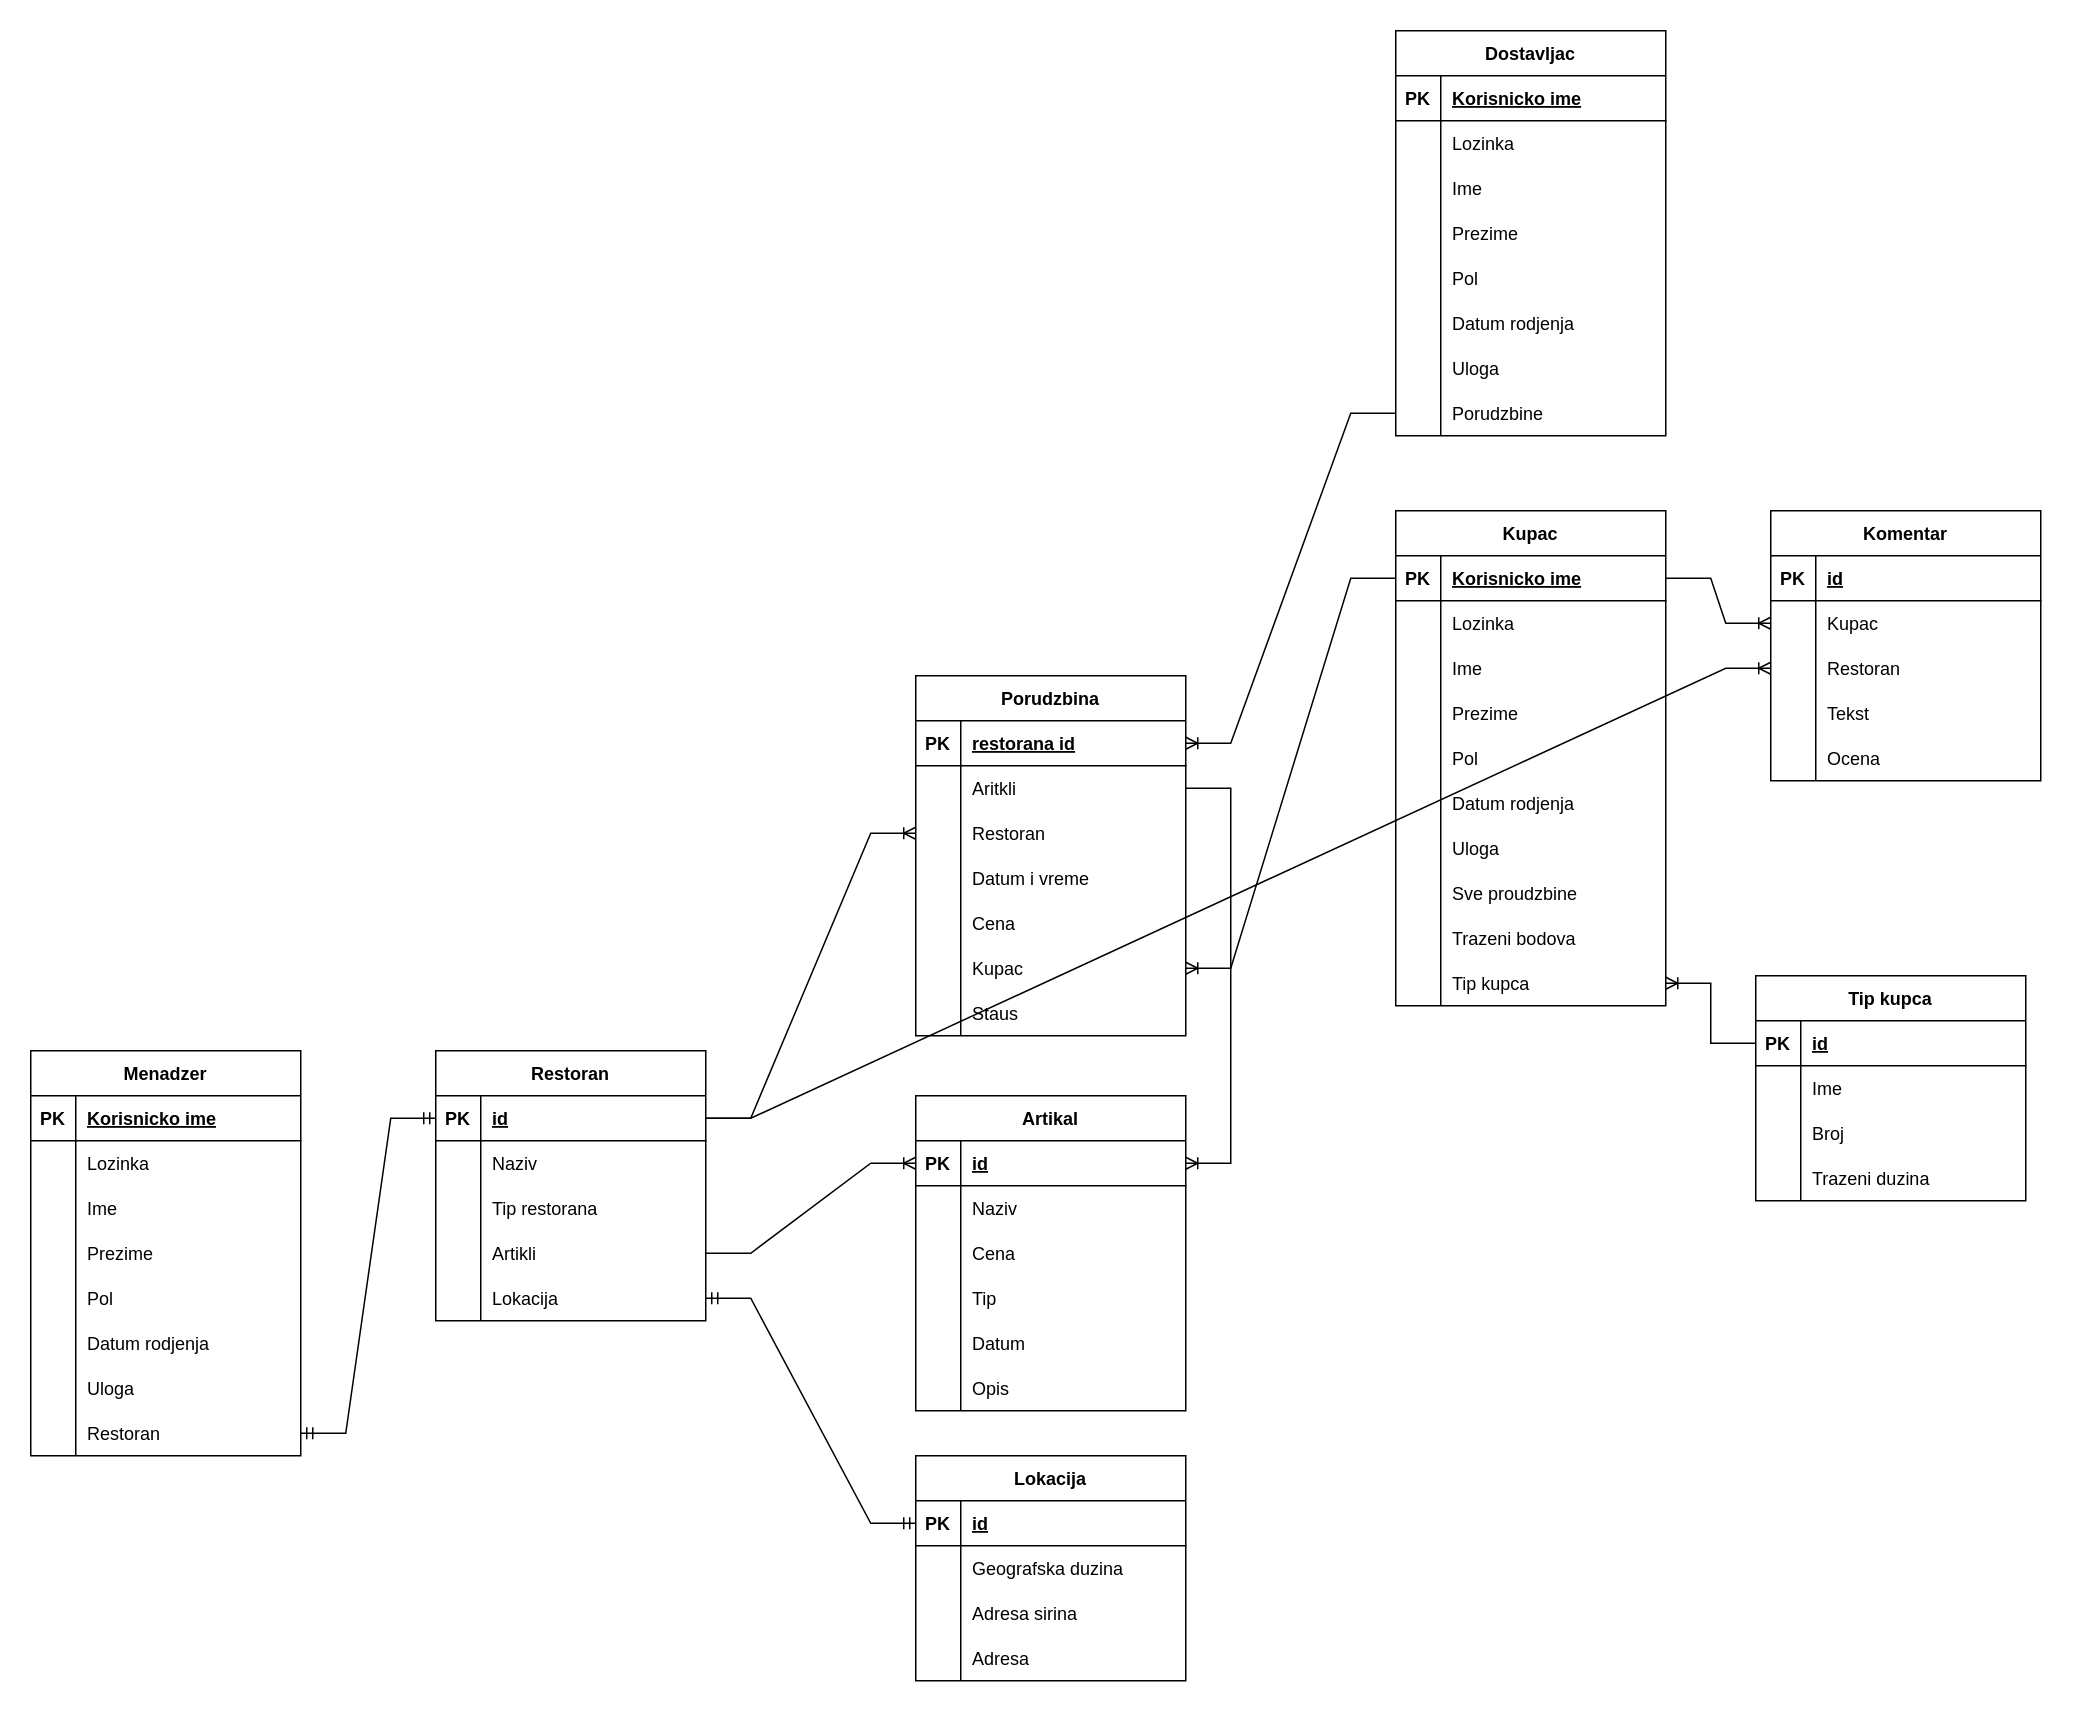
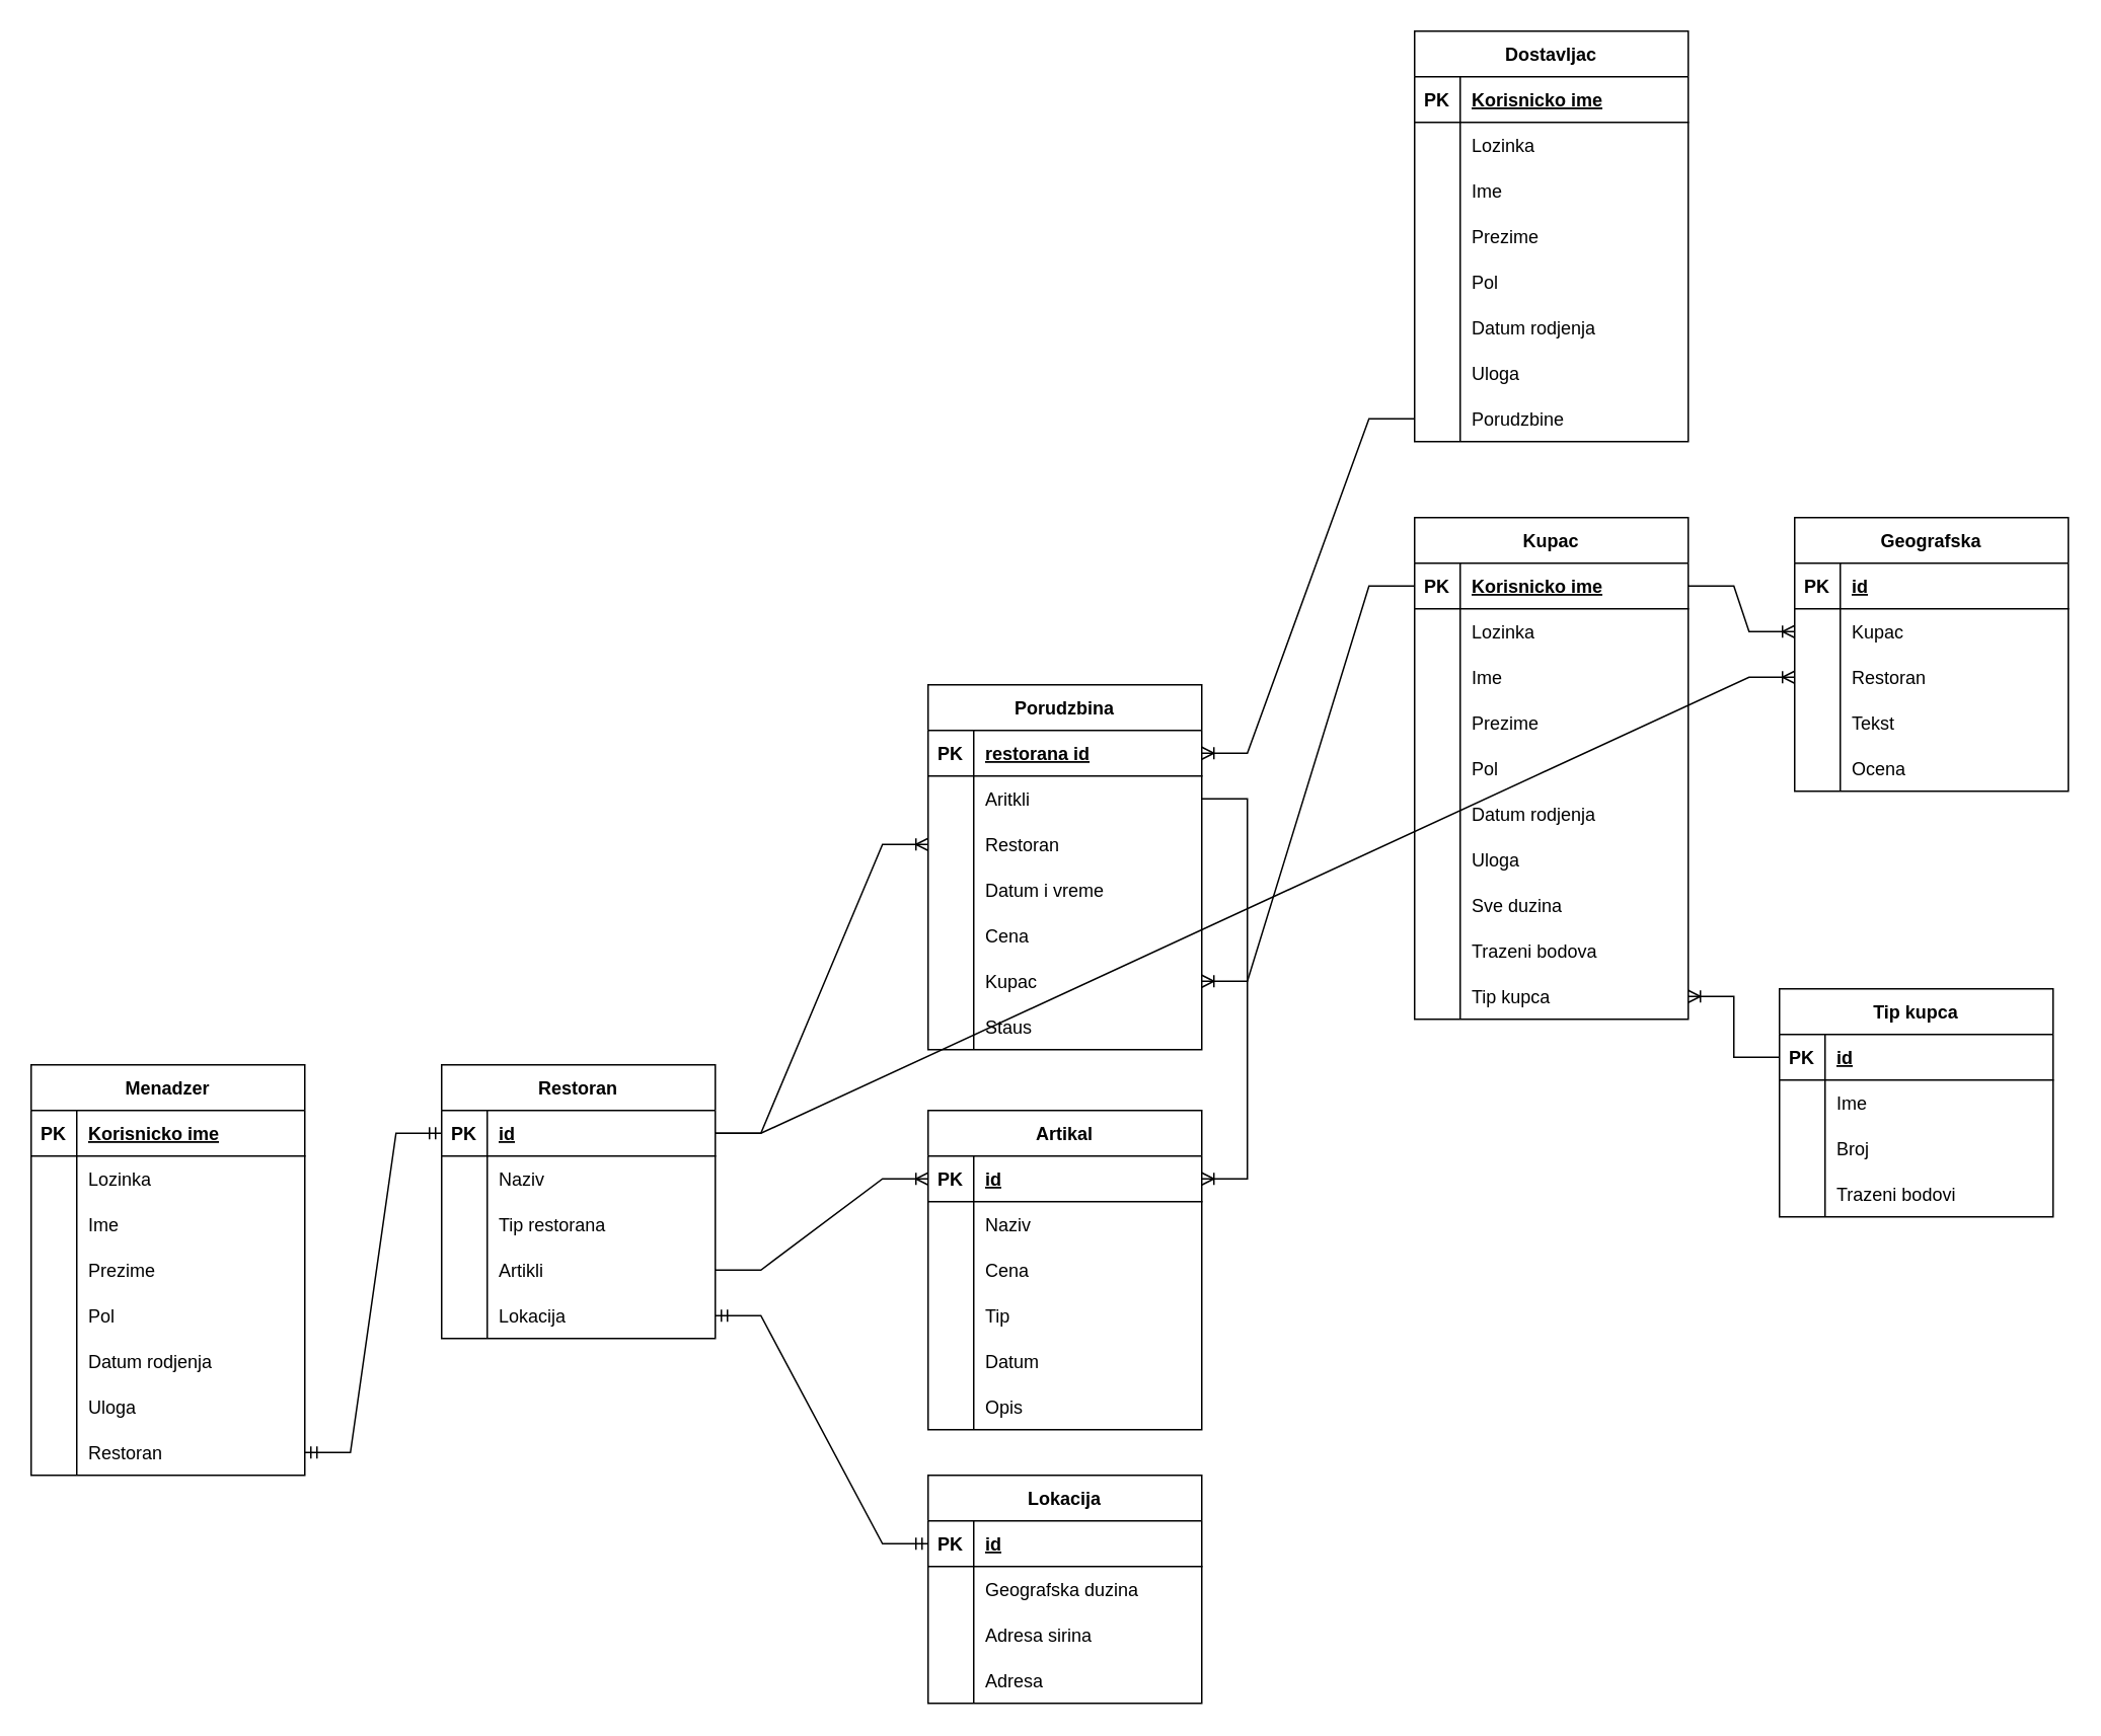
- <mxCell id="97" value="Komentar" style="shape=table;startSize=30;container=1;collapsible=1;childLayout=tableLayout;fixedRows=1;rowLines=0;fontStyle=1;align=center;resizeLast=1;" parent="1" vertex="1"><mxGeometry x="1180" y="340" width="180" height="180" as="geometry"><mxRectangle x="10" y="10" width="60" height="30" as="alternateBounds" /></mxGeometry></mxCell>
+ <mxCell id="97" value="Geografska" style="shape=table;startSize=30;container=1;collapsible=1;childLayout=tableLayout;fixedRows=1;rowLines=0;fontStyle=1;align=center;resizeLast=1;" parent="1" vertex="1"><mxGeometry x="1180" y="340" width="180" height="180" as="geometry"><mxRectangle x="10" y="10" width="60" height="30" as="alternateBounds" /></mxGeometry></mxCell>
- <mxCell id="139" value="Sve proudzbine" style="shape=partialRectangle;connectable=0;fillColor=none;top=0;left=0;bottom=0;right=0;align=left;spacingLeft=6;overflow=hidden;" parent="137" vertex="1"><mxGeometry x="30" width="150" height="30" as="geometry"><mxRectangle width="150" height="30" as="alternateBounds" /></mxGeometry></mxCell>
+ <mxCell id="139" value="Sve duzina" style="shape=partialRectangle;connectable=0;fillColor=none;top=0;left=0;bottom=0;right=0;align=left;spacingLeft=6;overflow=hidden;" parent="137" vertex="1"><mxGeometry x="30" width="150" height="30" as="geometry"><mxRectangle width="150" height="30" as="alternateBounds" /></mxGeometry></mxCell>
- <mxCell id="186" value="Trazeni duzina" style="shape=partialRectangle;connectable=0;fillColor=none;top=0;left=0;bottom=0;right=0;align=left;spacingLeft=6;overflow=hidden;" parent="184" vertex="1"><mxGeometry x="30" width="150" height="30" as="geometry"><mxRectangle width="150" height="30" as="alternateBounds" /></mxGeometry></mxCell>
+ <mxCell id="186" value="Trazeni bodovi" style="shape=partialRectangle;connectable=0;fillColor=none;top=0;left=0;bottom=0;right=0;align=left;spacingLeft=6;overflow=hidden;" parent="184" vertex="1"><mxGeometry x="30" width="150" height="30" as="geometry"><mxRectangle width="150" height="30" as="alternateBounds" /></mxGeometry></mxCell>
